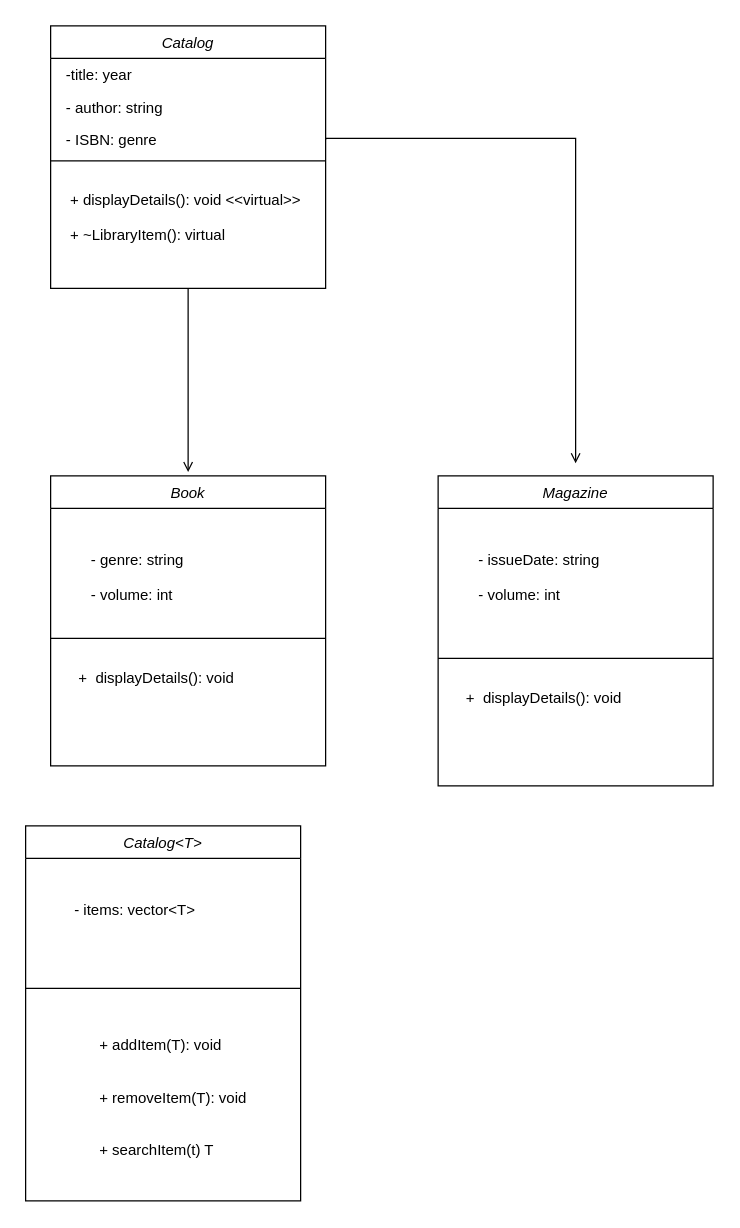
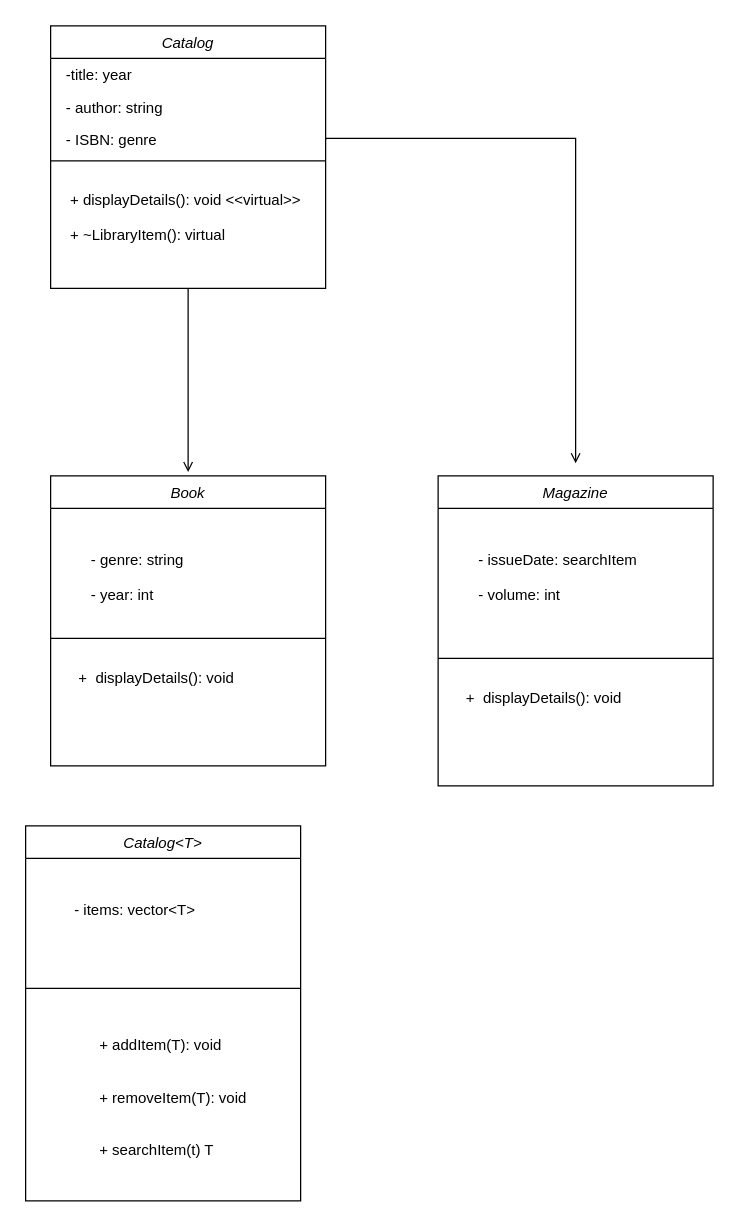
- <mxCell id="10" value="    &#10;       &#10;        - genre: string&#10;&#10;        - volume: int&#10;" style="text;align=left;verticalAlign=top;spacingLeft=4;spacingRight=4;overflow=hidden;rotatable=0;points=[[0,0.5],[1,0.5]];portConstraint=eastwest;" vertex="1" parent="9"><mxGeometry y="26" width="220" height="74" as="geometry" /></mxCell>
+ <mxCell id="10" value="    &#10;       &#10;        - genre: string&#10;&#10;        - year: int&#10;" style="text;align=left;verticalAlign=top;spacingLeft=4;spacingRight=4;overflow=hidden;rotatable=0;points=[[0,0.5],[1,0.5]];portConstraint=eastwest;" vertex="1" parent="9"><mxGeometry y="26" width="220" height="74" as="geometry" /></mxCell>
- <mxCell id="15" value="    &#10;       &#10;        - issueDate: string&#10;&#10;        - volume: int" style="text;align=left;verticalAlign=top;spacingLeft=4;spacingRight=4;overflow=hidden;rotatable=0;points=[[0,0.5],[1,0.5]];portConstraint=eastwest;" vertex="1" parent="14"><mxGeometry y="26" width="220" height="90" as="geometry" /></mxCell>
+ <mxCell id="15" value="    &#10;       &#10;        - issueDate: searchItem&#10;&#10;        - volume: int" style="text;align=left;verticalAlign=top;spacingLeft=4;spacingRight=4;overflow=hidden;rotatable=0;points=[[0,0.5],[1,0.5]];portConstraint=eastwest;" vertex="1" parent="14"><mxGeometry y="26" width="220" height="90" as="geometry" /></mxCell>
